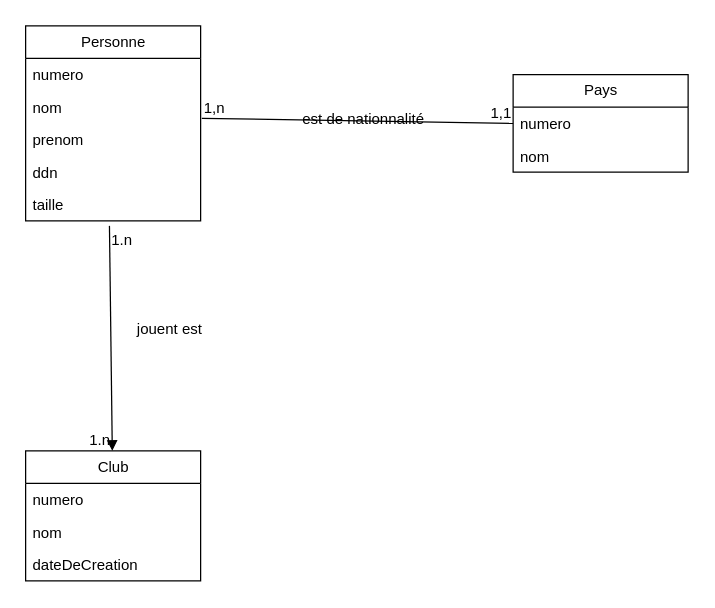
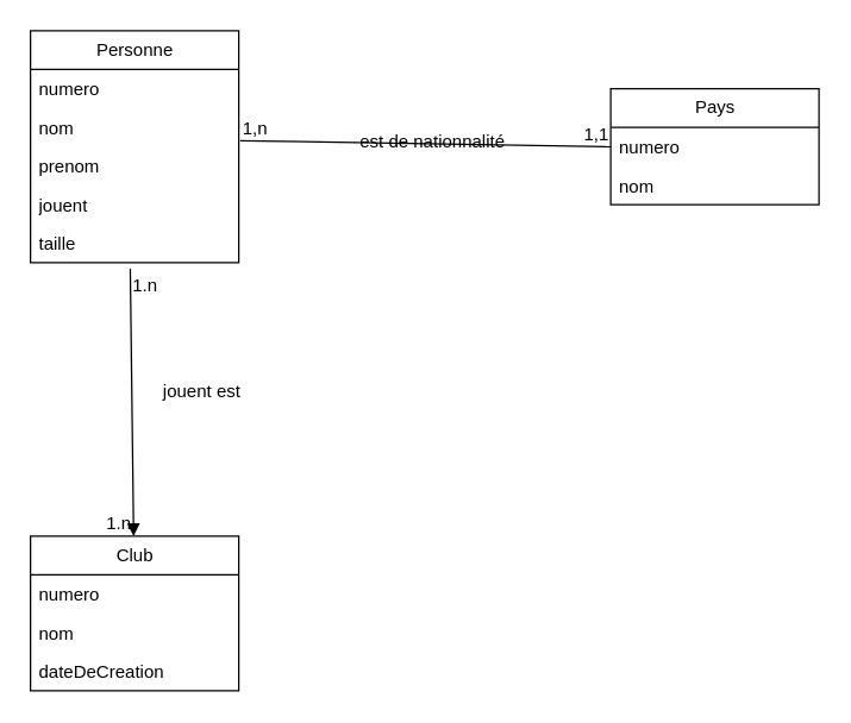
- <mxCell id="6" value="ddn" style="text;strokeColor=none;fillColor=none;align=left;verticalAlign=top;spacingLeft=4;spacingRight=4;overflow=hidden;rotatable=0;points=[[0,0.5],[1,0.5]];portConstraint=eastwest;whiteSpace=wrap;html=1;" vertex="1" parent="2"><mxGeometry y="104" width="140" height="26" as="geometry" /></mxCell>
+ <mxCell id="6" value="jouent" style="text;strokeColor=none;fillColor=none;align=left;verticalAlign=top;spacingLeft=4;spacingRight=4;overflow=hidden;rotatable=0;points=[[0,0.5],[1,0.5]];portConstraint=eastwest;whiteSpace=wrap;html=1;" vertex="1" parent="2"><mxGeometry y="104" width="140" height="26" as="geometry" /></mxCell>
